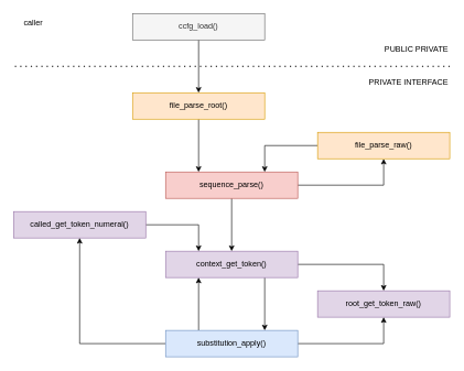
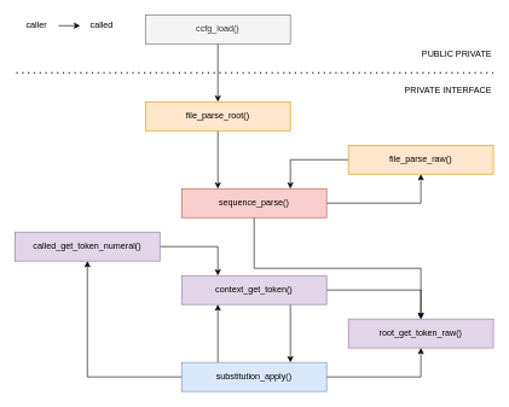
+ <mxCell id="24" style="edgeStyle=orthogonalEdgeStyle;rounded=0;orthogonalLoop=1;jettySize=auto;html=1;exitX=1;exitY=0.5;exitDx=0;exitDy=0;entryX=0;entryY=0.5;entryDx=0;entryDy=0;" edge="1" parent="1" source="25" target="26"><mxGeometry relative="1" as="geometry" /></mxCell>
+ <mxCell id="26" value="called" style="text;html=1;align=center;verticalAlign=middle;whiteSpace=wrap;rounded=0;" vertex="1" parent="1"><mxGeometry x="110" y="20" width="60" height="30" as="geometry" /></mxCell>
- <mxCell id="7" style="edgeStyle=orthogonalEdgeStyle;rounded=0;orthogonalLoop=1;jettySize=auto;html=1;exitX=0.5;exitY=1;exitDx=0;exitDy=0;entryX=0.5;entryY=0;entryDx=0;entryDy=0;" edge="1" parent="1" source="8" target="13"><mxGeometry relative="1" as="geometry" /></mxCell>
+ <mxCell id="7" style="edgeStyle=orthogonalEdgeStyle;rounded=0;orthogonalLoop=1;jettySize=auto;html=1;exitX=0.5;exitY=1;exitDx=0;exitDy=0;" edge="1" parent="1" source="8" target="16"><mxGeometry relative="1" as="geometry" /></mxCell>
